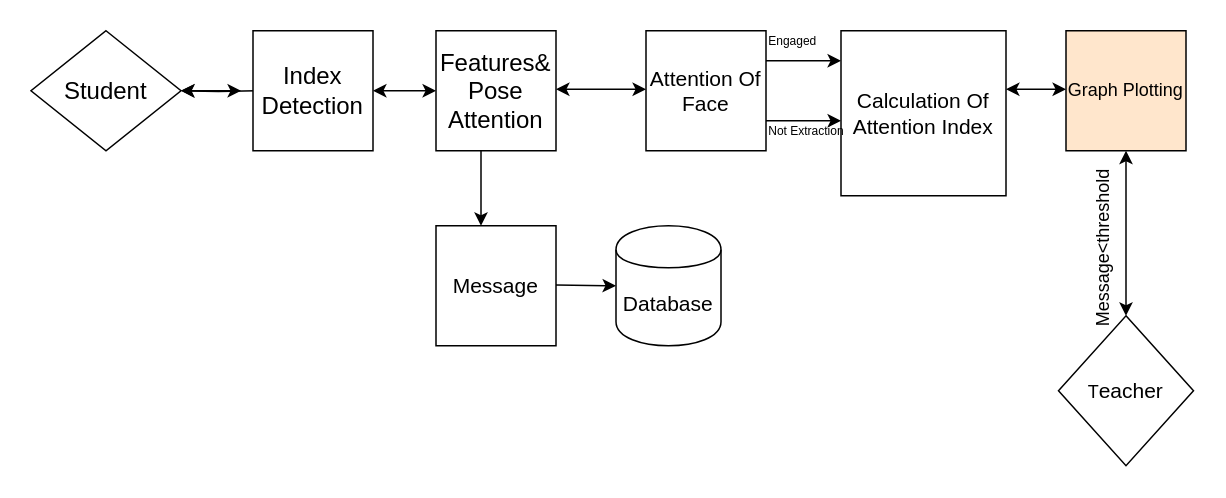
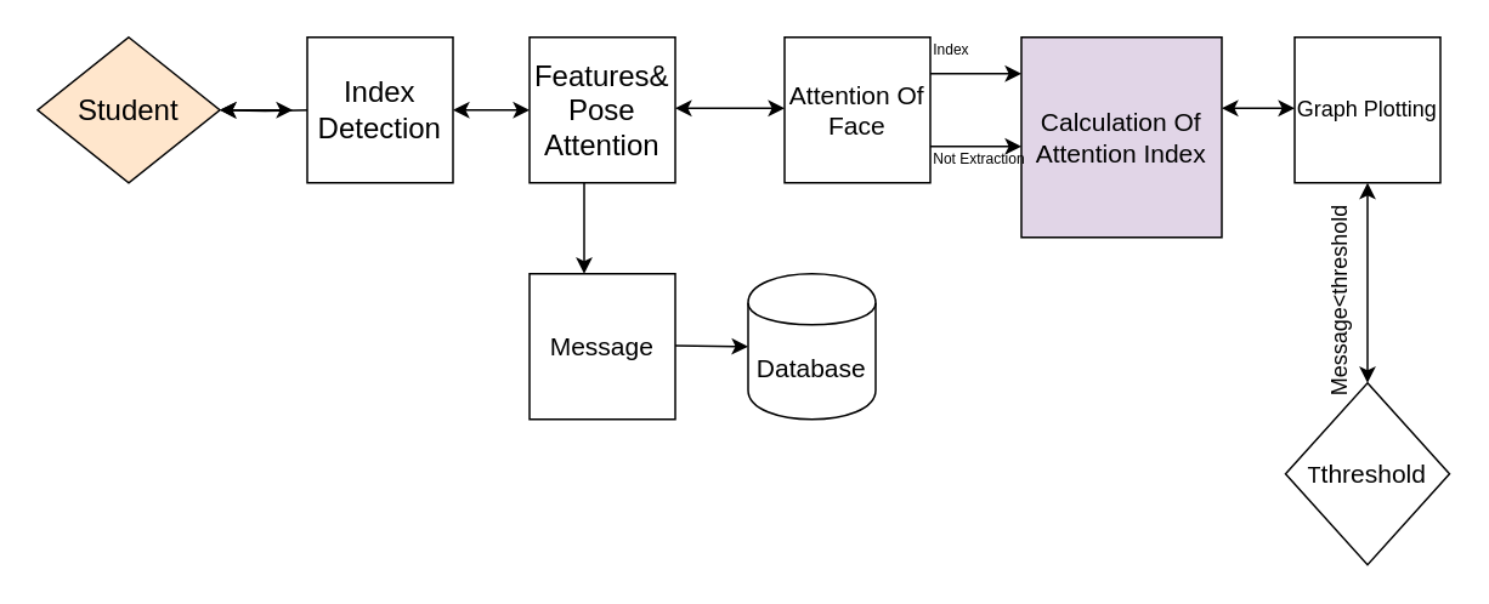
- <mxCell id="3" value="Engaged" style="text;html=1;resizable=0;points=[];autosize=1;align=left;verticalAlign=top;spacingTop=-4;fontSize=8;" vertex="1" parent="1"><mxGeometry x="510" y="20" width="60" height="20" as="geometry" /></mxCell>
+ <mxCell id="3" value="Index" style="text;html=1;resizable=0;points=[];autosize=1;align=left;verticalAlign=top;spacingTop=-4;fontSize=8;" vertex="1" parent="1"><mxGeometry x="510" y="20" width="60" height="20" as="geometry" /></mxCell>
- <mxCell id="2" value="&lt;font size=&quot;3&quot;&gt;Student&lt;/font&gt;" style="rhombus;whiteSpace=wrap;html=1;" vertex="1" parent="1"><mxGeometry x="20" y="20" width="100" height="80" as="geometry" /></mxCell>
+ <mxCell id="2" value="&lt;font size=&quot;3&quot;&gt;Student&lt;/font&gt;" style="rhombus;whiteSpace=wrap;html=1;fillColor=#ffe6cc;" vertex="1" parent="1"><mxGeometry x="20" y="20" width="100" height="80" as="geometry" /></mxCell>
- <mxCell id="18" value="Graph Plotting" style="whiteSpace=wrap;html=1;aspect=fixed;fontSize=12;fillColor=#ffe6cc;" vertex="1" parent="1"><mxGeometry x="710" y="20" width="80" height="80" as="geometry" /></mxCell>
+ <mxCell id="18" value="Graph Plotting" style="whiteSpace=wrap;html=1;aspect=fixed;fontSize=12;" vertex="1" parent="1"><mxGeometry x="710" y="20" width="80" height="80" as="geometry" /></mxCell>
- <mxCell id="15" value="&lt;font style=&quot;font-size: 14px&quot;&gt;Calculation Of Attention Index&lt;/font&gt;" style="whiteSpace=wrap;html=1;aspect=fixed;" vertex="1" parent="1"><mxGeometry x="560" y="20" width="110" height="110" as="geometry" /></mxCell>
+ <mxCell id="15" value="&lt;font style=&quot;font-size: 14px&quot;&gt;Calculation Of Attention Index&lt;/font&gt;" style="whiteSpace=wrap;html=1;aspect=fixed;fillColor=#e1d5e7;" vertex="1" parent="1"><mxGeometry x="560" y="20" width="110" height="110" as="geometry" /></mxCell>
- <mxCell id="20" value="&lt;font&gt;T&lt;/font&gt;&lt;font style=&quot;font-size: 14px&quot;&gt;eacher&lt;/font&gt;" style="rhombus;whiteSpace=wrap;html=1;fontSize=12;" vertex="1" parent="1"><mxGeometry x="705" y="210" width="90" height="100" as="geometry" /></mxCell>
+ <mxCell id="20" value="&lt;font&gt;T&lt;/font&gt;&lt;font style=&quot;font-size: 14px&quot;&gt;threshold&lt;/font&gt;" style="rhombus;whiteSpace=wrap;html=1;fontSize=12;" vertex="1" parent="1"><mxGeometry x="705" y="210" width="90" height="100" as="geometry" /></mxCell>
